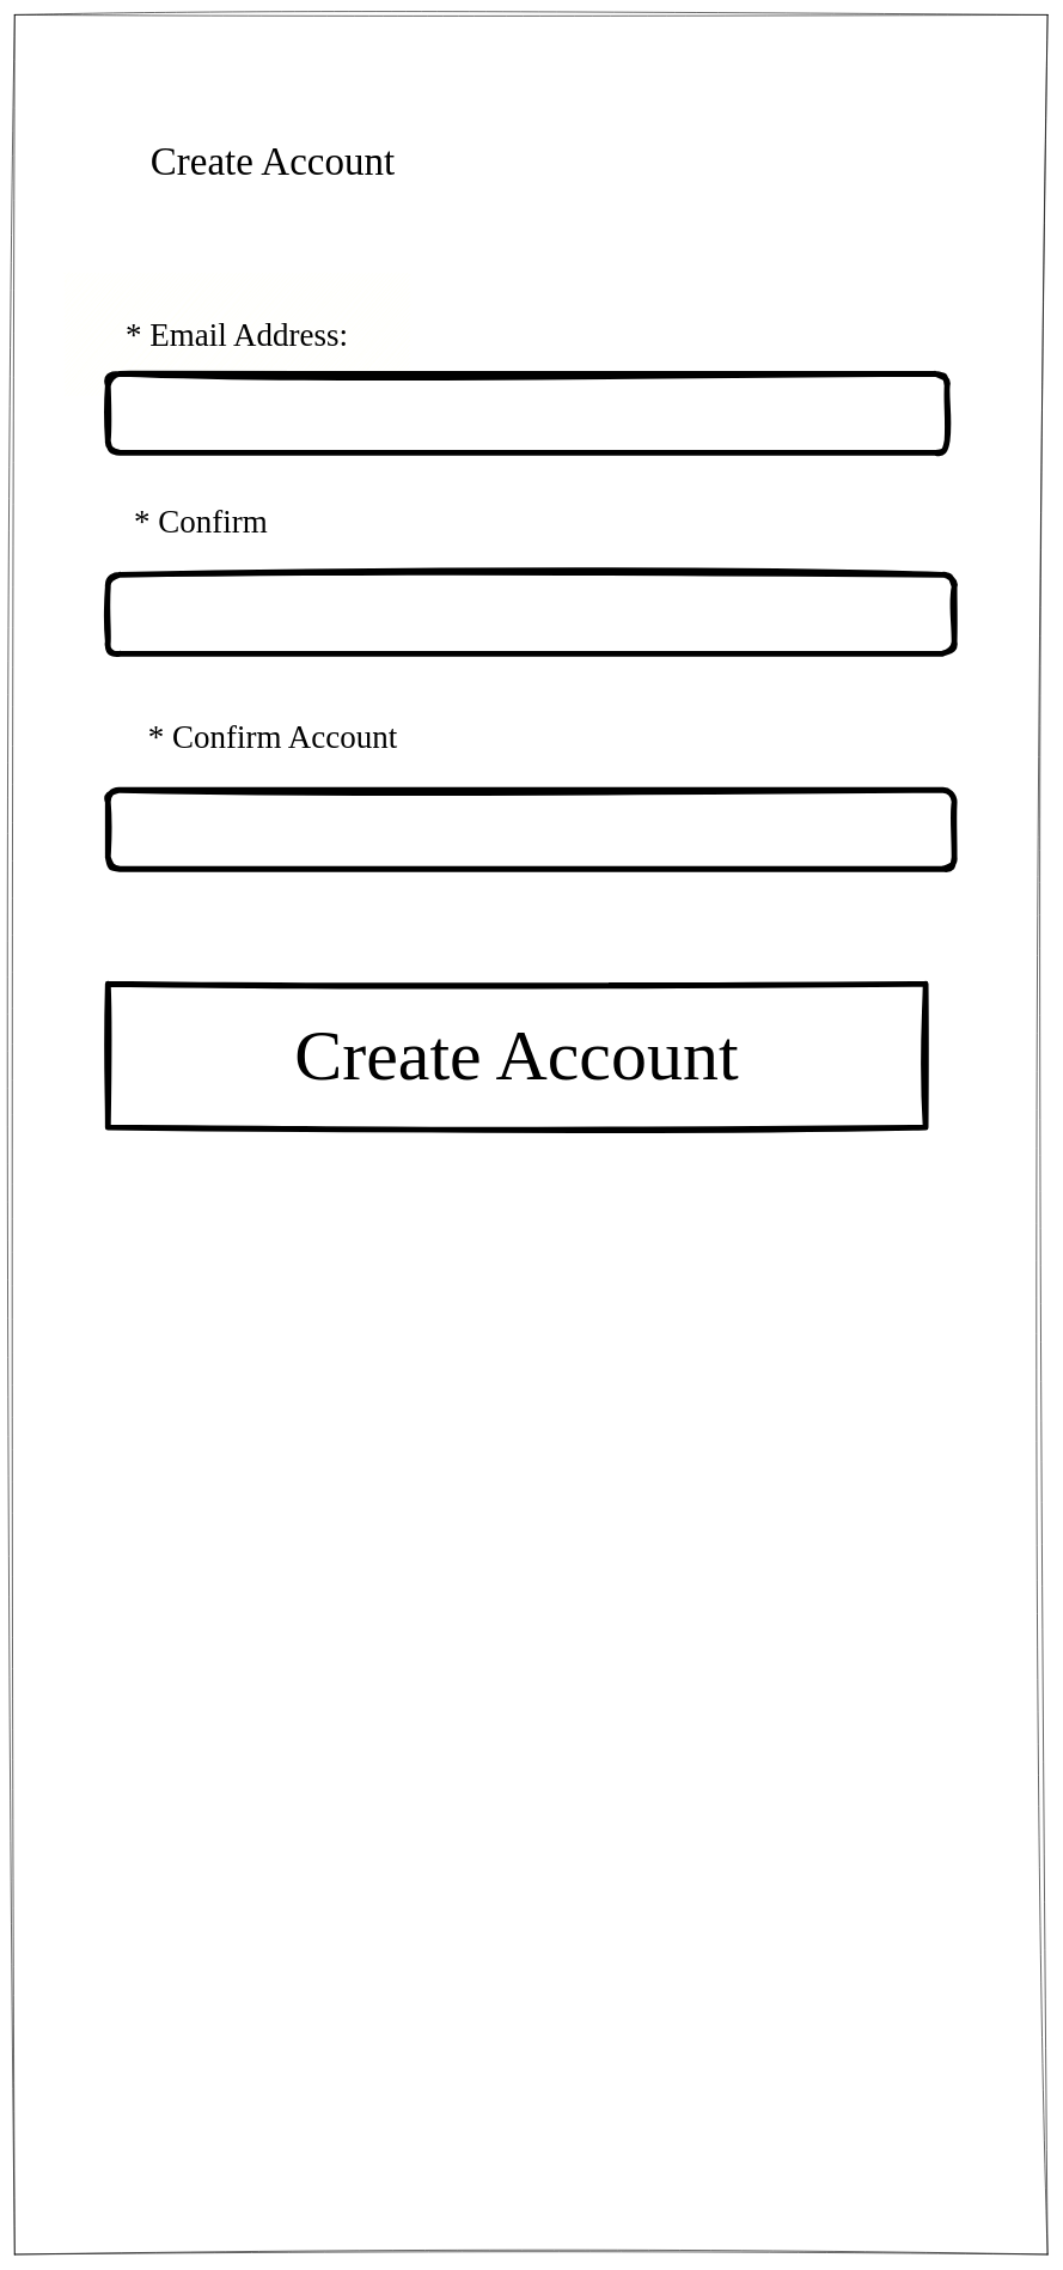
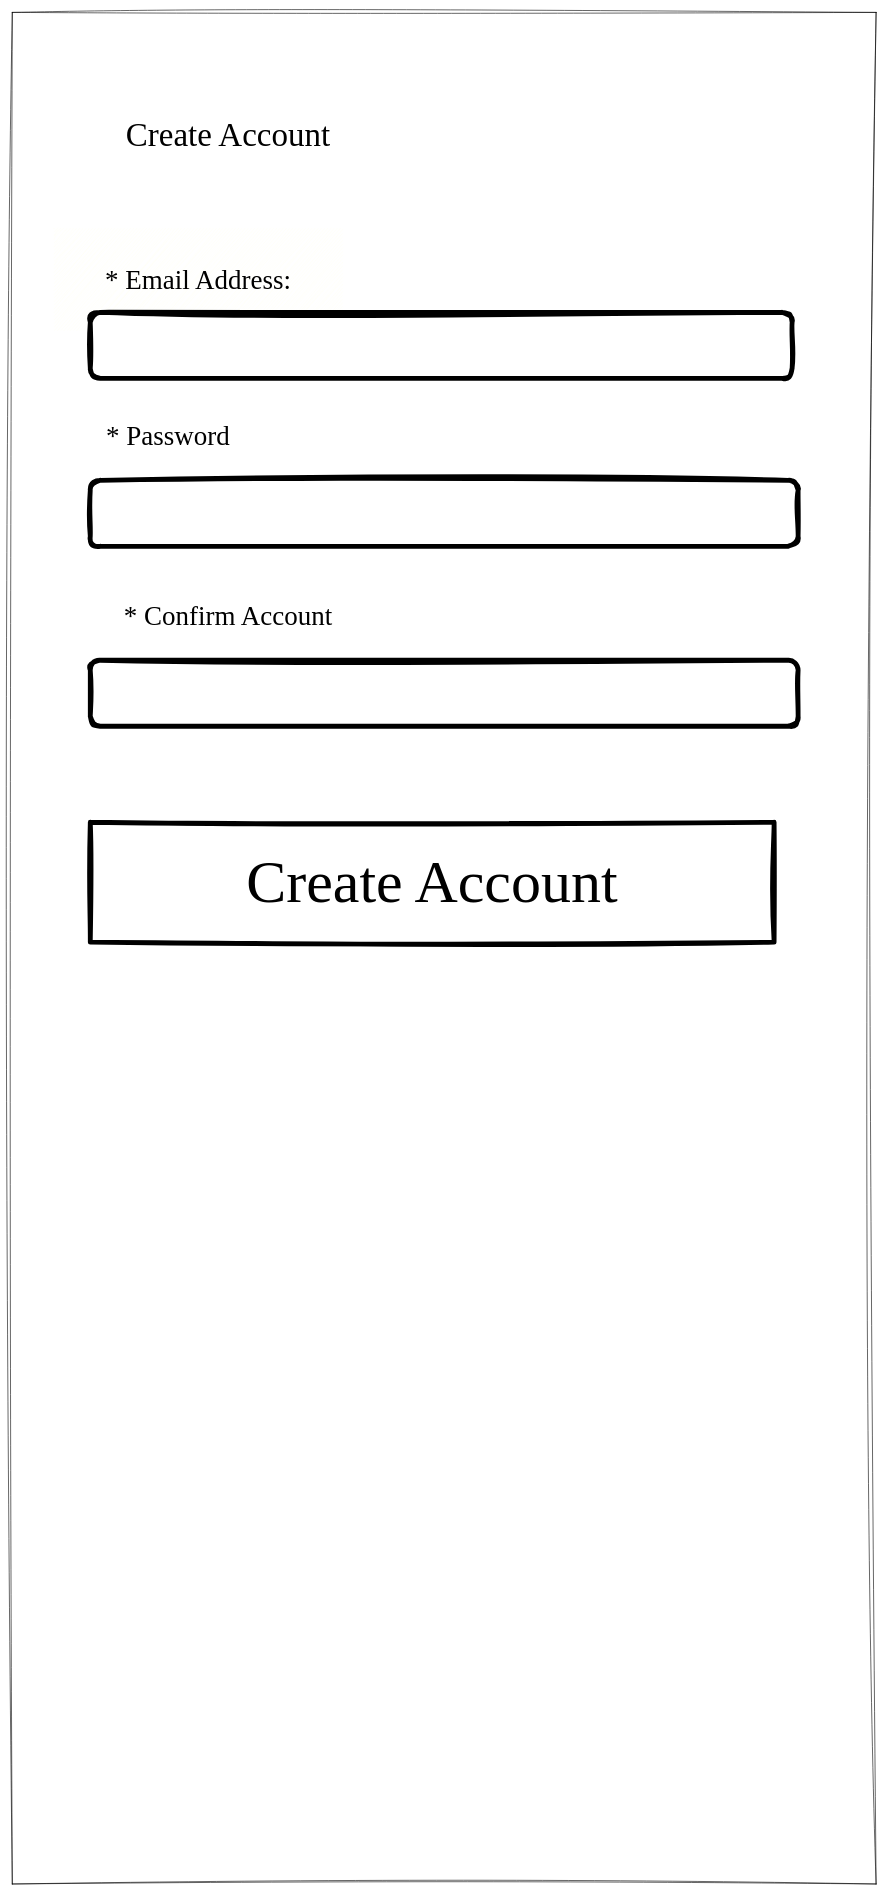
- <mxCell id="5" value="* Confirm" style="rounded=0;whiteSpace=wrap;html=1;sketch=1;hachureGap=4;jiggle=2;curveFitting=1;fontFamily=Architects Daughter;fontSource=https%3A%2F%2Ffonts.googleapis.com%2Fcss%3Ffamily%3DArchitects%2BDaughter;fontSize=45;strokeWidth=0;fillColor=default;strokeColor=none;" vertex="1" parent="1"><mxGeometry x="40" y="640" width="480" height="170" as="geometry" /></mxCell>
+ <mxCell id="5" value="* Password" style="rounded=0;whiteSpace=wrap;html=1;sketch=1;hachureGap=4;jiggle=2;curveFitting=1;fontFamily=Architects Daughter;fontSource=https%3A%2F%2Ffonts.googleapis.com%2Fcss%3Ffamily%3DArchitects%2BDaughter;fontSize=45;strokeWidth=0;fillColor=default;strokeColor=none;" vertex="1" parent="1"><mxGeometry x="40" y="640" width="480" height="170" as="geometry" /></mxCell>
